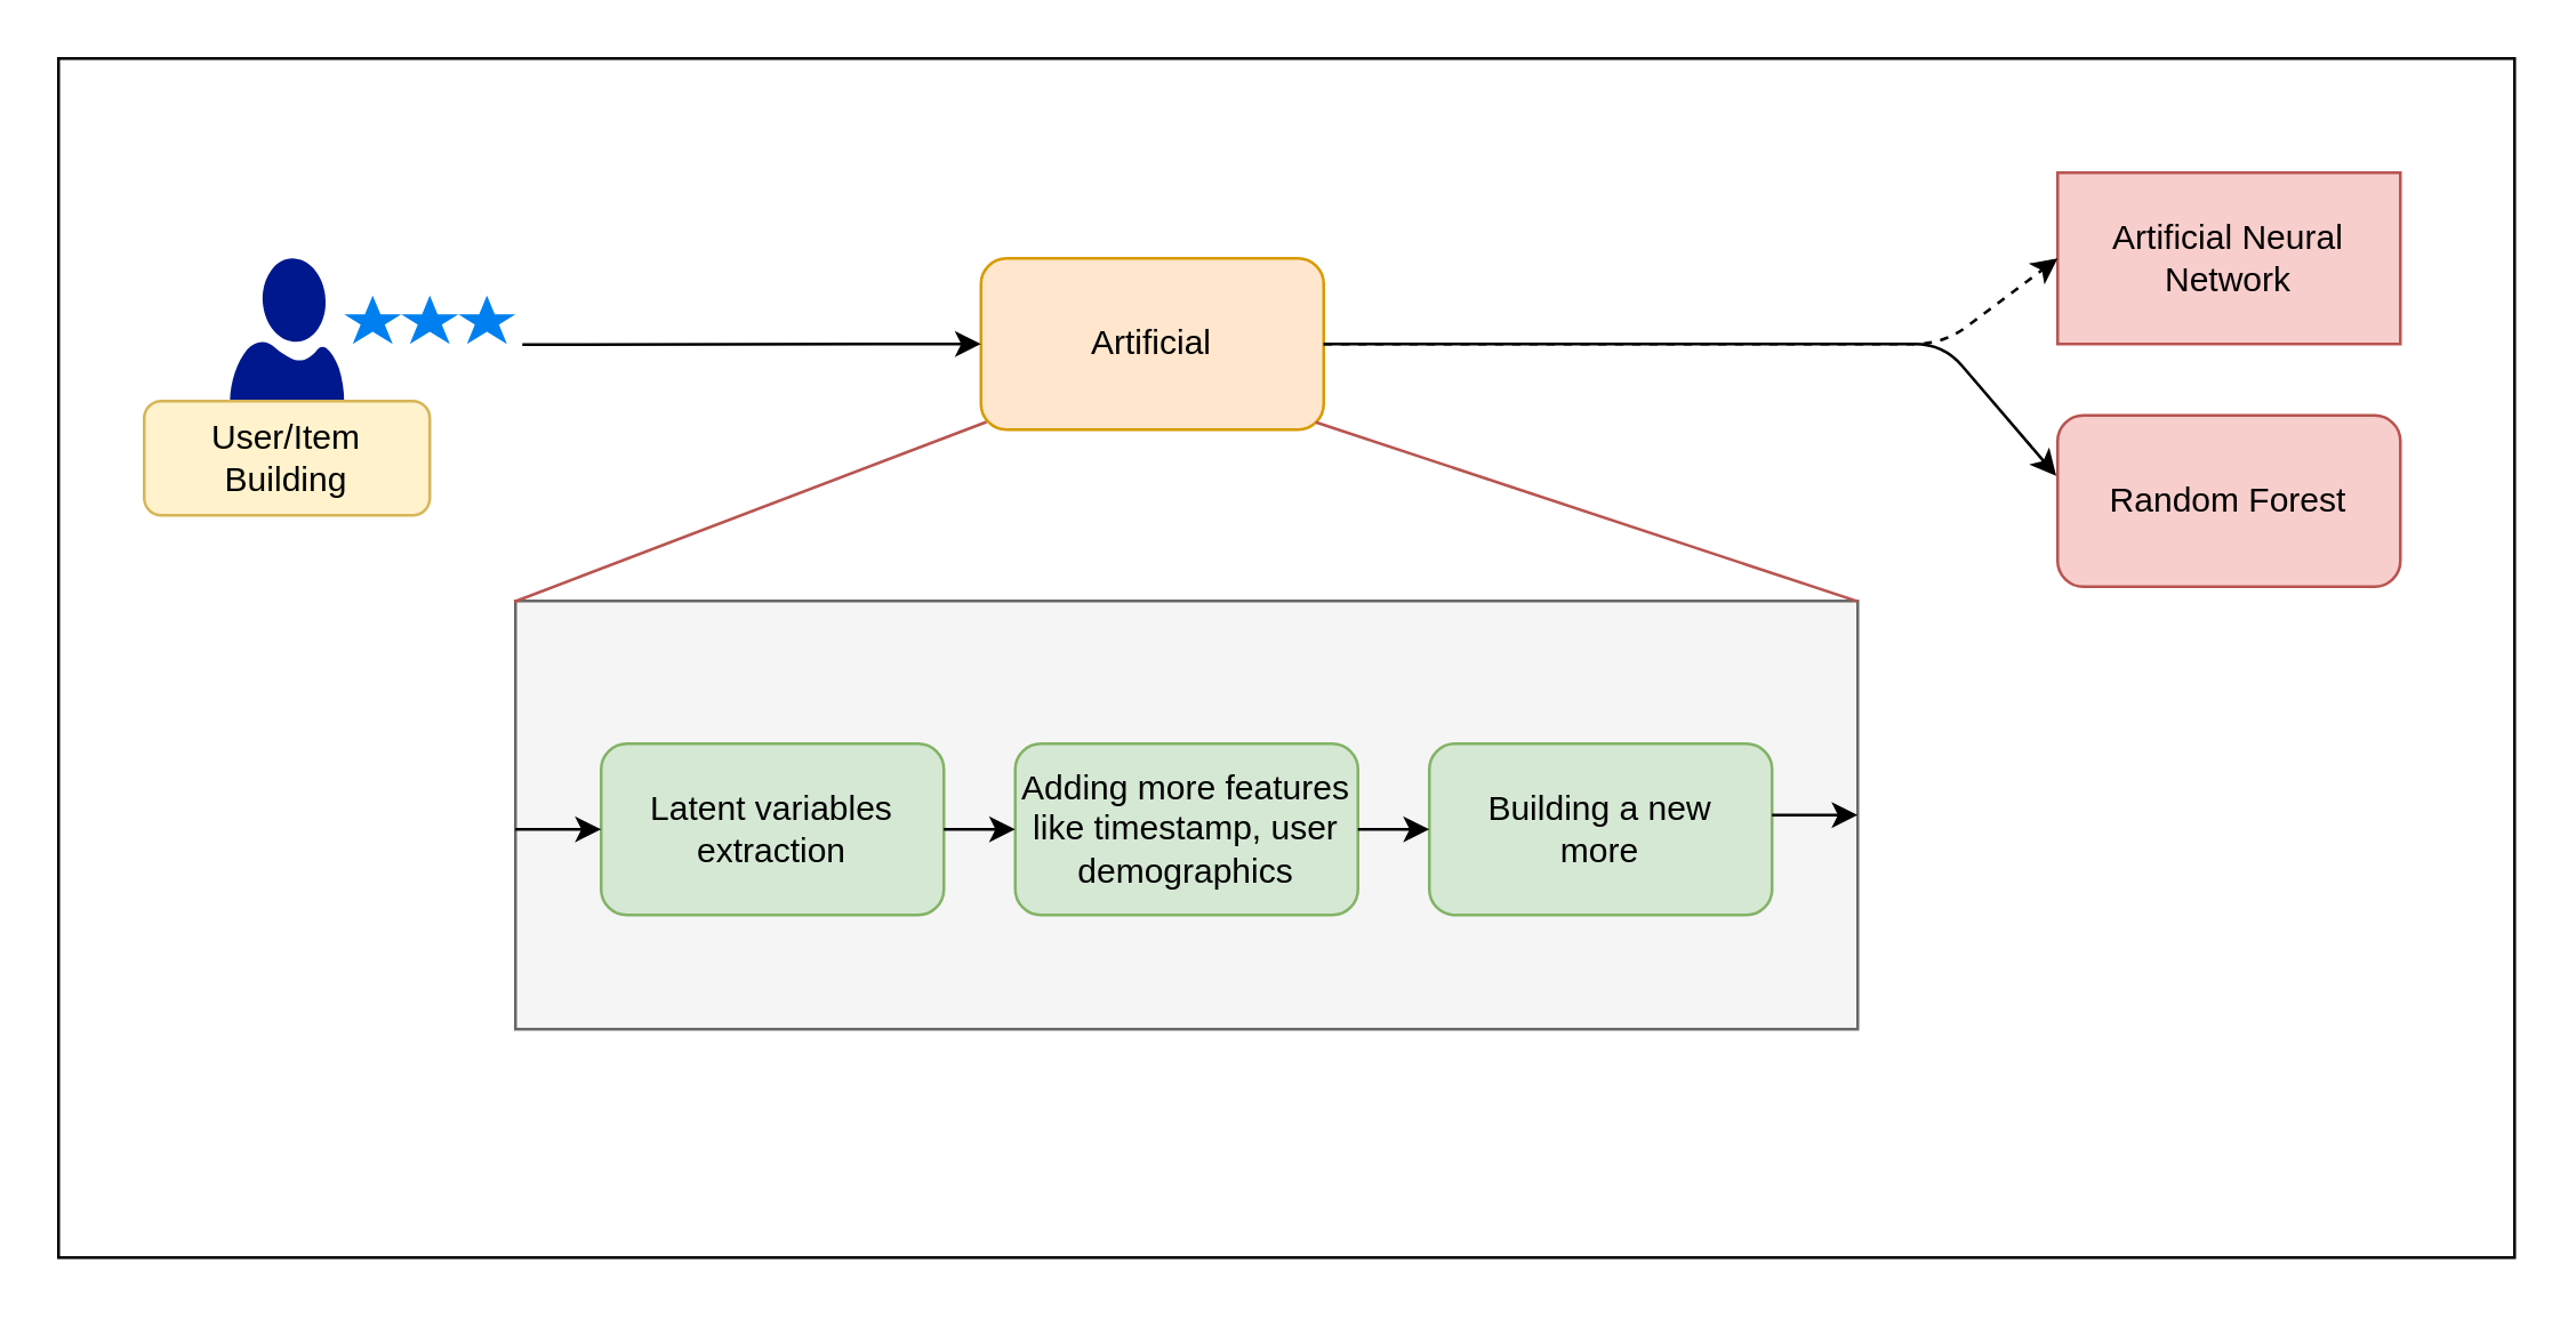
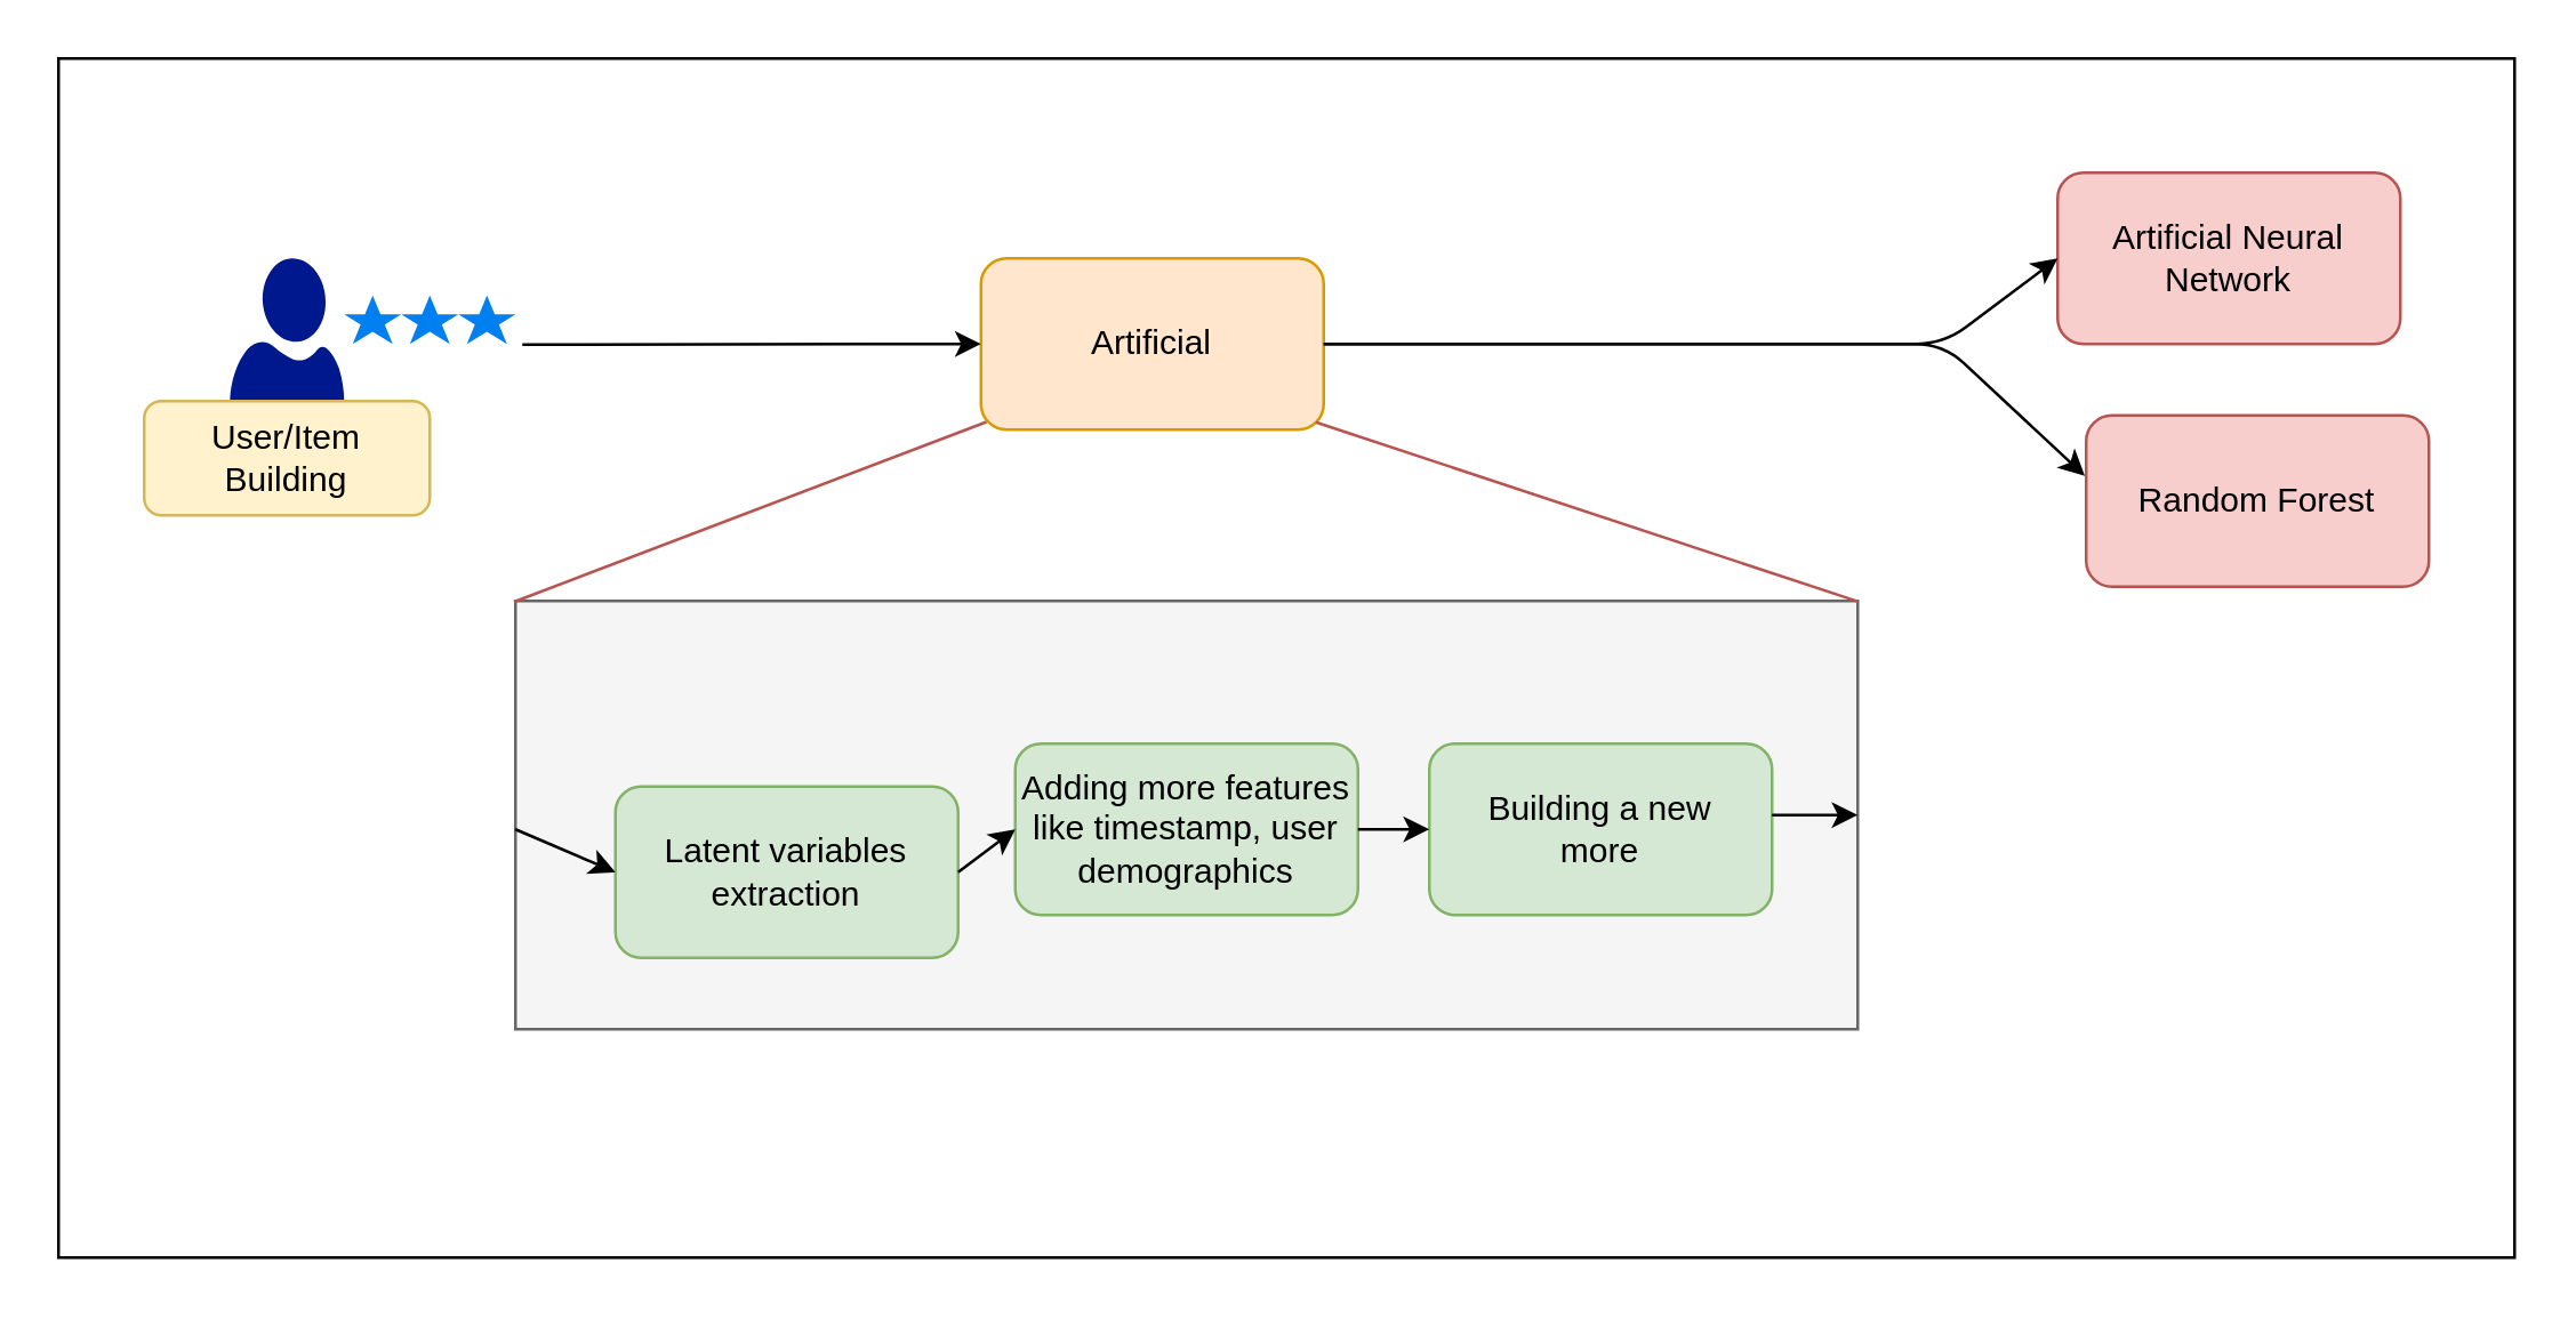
- <mxCell id="10" value="Artificial Neural Network" style="whiteSpace=wrap;html=1;fillColor=#f8cecc;strokeColor=#b85450;rounded=0;" parent="1" vertex="1"><mxGeometry x="720" y="60" width="120" height="60" as="geometry" /></mxCell>
+ <mxCell id="10" value="Artificial Neural Network" style="rounded=1;whiteSpace=wrap;html=1;fillColor=#f8cecc;strokeColor=#b85450;" parent="1" vertex="1"><mxGeometry x="720" y="60" width="120" height="60" as="geometry" /></mxCell>
- <mxCell id="17" value="" style="endArrow=classic;html=1;entryX=0;entryY=0.5;entryDx=0;entryDy=0;exitX=1;exitY=0.5;exitDx=0;exitDy=0;dashed=1;" parent="1" source="6" target="10" edge="1"><mxGeometry width="50" height="50" relative="1" as="geometry"><mxPoint x="470.238" y="120" as="sourcePoint" /><mxPoint x="543.238" y="120" as="targetPoint" /><Array as="points"><mxPoint x="680" y="120" /></Array></mxGeometry></mxCell>
+ <mxCell id="17" value="" style="endArrow=classic;html=1;entryX=0;entryY=0.5;entryDx=0;entryDy=0;exitX=1;exitY=0.5;exitDx=0;exitDy=0;" parent="1" source="6" target="10" edge="1"><mxGeometry width="50" height="50" relative="1" as="geometry"><mxPoint x="470.238" y="120" as="sourcePoint" /><mxPoint x="543.238" y="120" as="targetPoint" /><Array as="points"><mxPoint x="680" y="120" /></Array></mxGeometry></mxCell>
- <mxCell id="22" value="Random Forest" style="rounded=1;whiteSpace=wrap;html=1;fillColor=#f8cecc;strokeColor=#b85450;" vertex="1" parent="1"><mxGeometry x="720" y="145" width="120" height="60" as="geometry" /></mxCell>
+ <mxCell id="22" value="Random Forest" style="rounded=1;whiteSpace=wrap;html=1;fillColor=#f8cecc;strokeColor=#b85450;" vertex="1" parent="1"><mxGeometry x="730" y="145" width="120" height="60" as="geometry" /></mxCell>
- <mxCell id="8" value="Latent variables extraction" style="rounded=1;whiteSpace=wrap;html=1;fillColor=#d5e8d4;strokeColor=#82b366;" parent="1" vertex="1"><mxGeometry x="210" y="260" width="120" height="60" as="geometry" /></mxCell>
+ <mxCell id="8" value="Latent variables extraction" style="rounded=1;whiteSpace=wrap;html=1;fillColor=#d5e8d4;strokeColor=#82b366;" parent="1" vertex="1"><mxGeometry x="215" y="275" width="120" height="60" as="geometry" /></mxCell>
